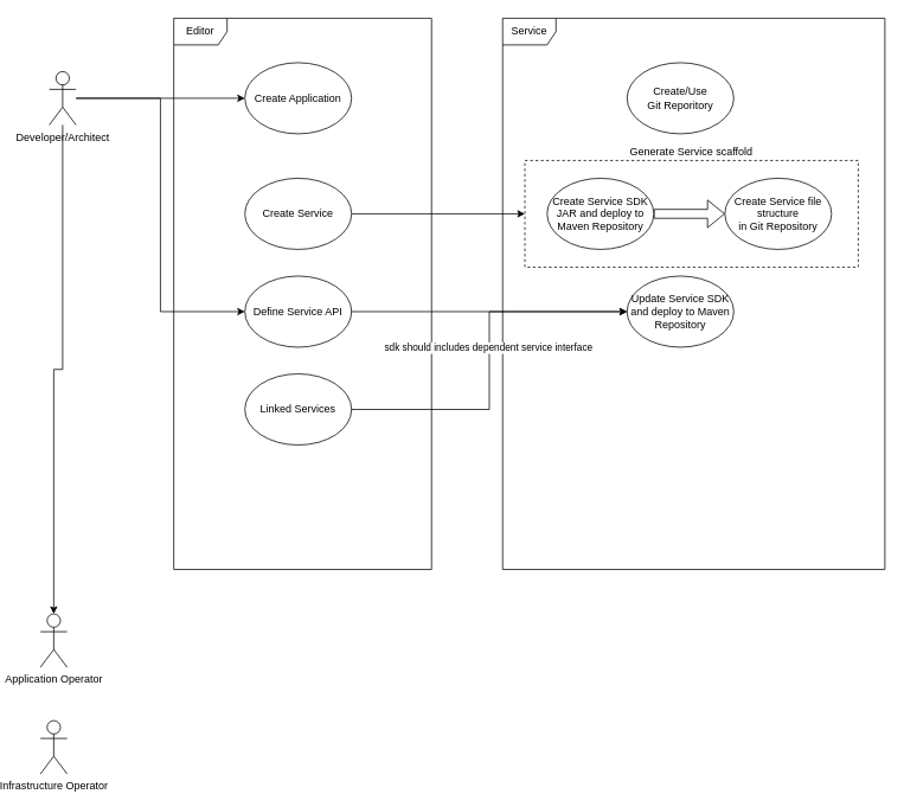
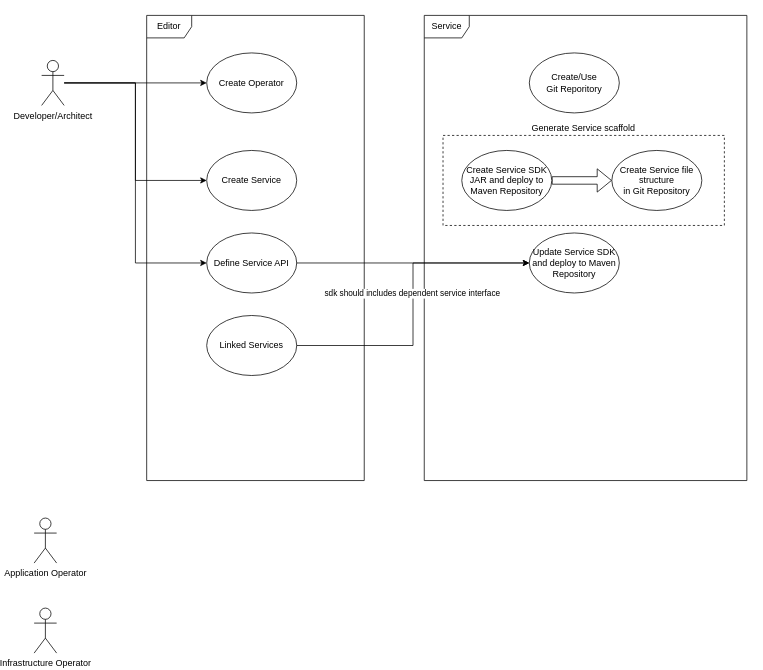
- <mxCell id="11" value="Create Application" style="ellipse;whiteSpace=wrap;html=1;" vertex="1" parent="1"><mxGeometry x="250" y="70" width="120" height="80" as="geometry" /></mxCell>
+ <mxCell id="11" value="Create Operator" style="ellipse;whiteSpace=wrap;html=1;" vertex="1" parent="1"><mxGeometry x="250" y="70" width="120" height="80" as="geometry" /></mxCell>
- <mxCell id="13" style="edgeStyle=orthogonalEdgeStyle;rounded=0;orthogonalLoop=1;jettySize=auto;html=1;endArrow=classic;endFill=1;" edge="1" parent="1" source="14" target="3"><mxGeometry relative="1" as="geometry" /></mxCell>
- <mxCell id="5" style="edgeStyle=orthogonalEdgeStyle;rounded=0;orthogonalLoop=1;jettySize=auto;html=1;" edge="1" parent="1" source="7" target="8"><mxGeometry relative="1" as="geometry" /></mxCell>
+ <mxCell id="5" style="edgeStyle=orthogonalEdgeStyle;rounded=0;orthogonalLoop=1;jettySize=auto;html=1;entryX=0;entryY=0.5;entryDx=0;entryDy=0;" edge="1" parent="1" source="7" target="14"><mxGeometry relative="1" as="geometry" /></mxCell>
